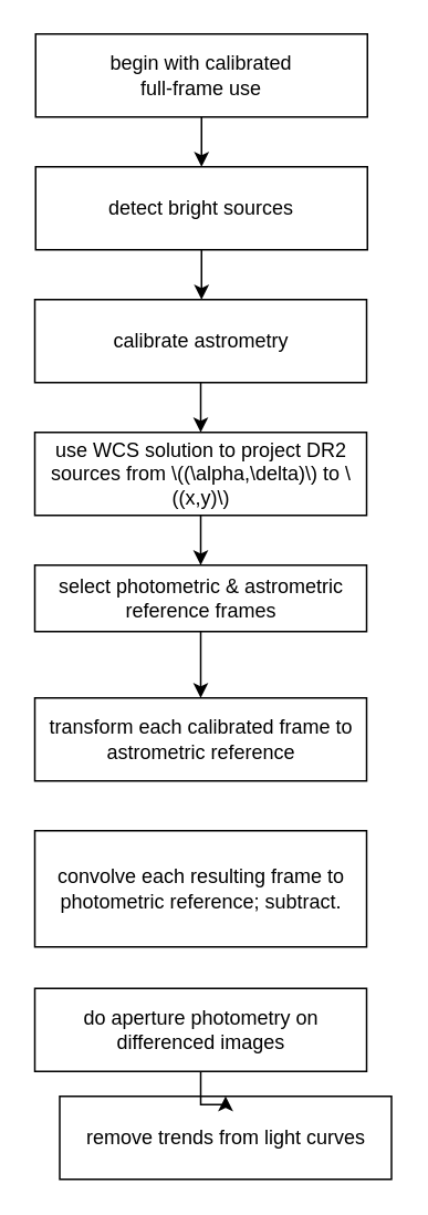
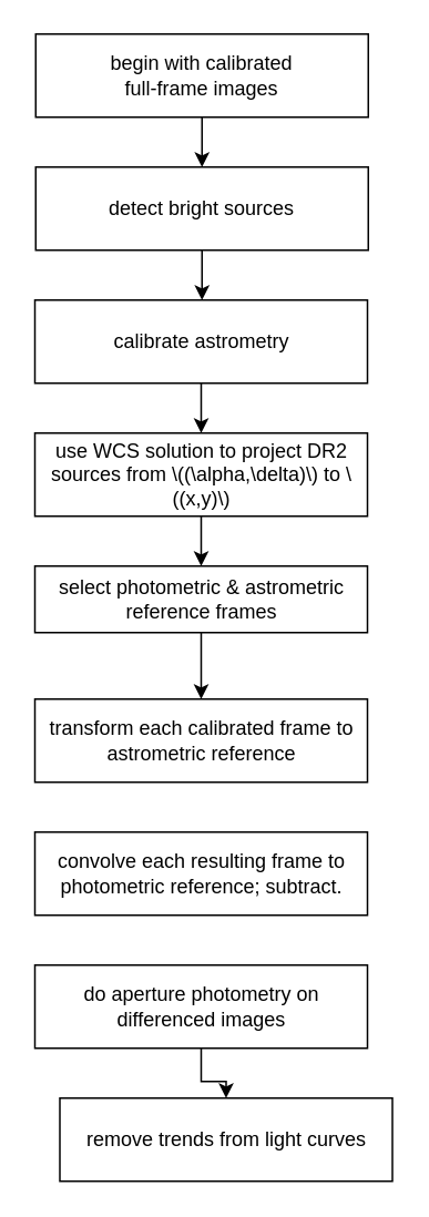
- <mxCell id="3" value="begin with calibrated&lt;br&gt;full-frame use" style="rounded=0;whiteSpace=wrap;html=1;fontSize=12;" vertex="1" parent="1"><mxGeometry x="21" y="20" width="200" height="50" as="geometry" /></mxCell>
+ <mxCell id="3" value="begin with calibrated&lt;br&gt;full-frame images" style="rounded=0;whiteSpace=wrap;html=1;fontSize=12;" vertex="1" parent="1"><mxGeometry x="21" y="20" width="200" height="50" as="geometry" /></mxCell>
- <mxCell id="13" value="convolve each resulting frame to photometric reference; subtract." style="rounded=0;whiteSpace=wrap;html=1;fontSize=12;" vertex="1" parent="1"><mxGeometry x="20.5" y="500" width="200" height="70" as="geometry" /></mxCell>
+ <mxCell id="13" value="convolve each resulting frame to photometric reference; subtract." style="rounded=0;whiteSpace=wrap;html=1;fontSize=12;" vertex="1" parent="1"><mxGeometry x="20.5" y="500" width="200" height="50" as="geometry" /></mxCell>
- <mxCell id="14" value="do aperture photometry on&lt;br&gt;differenced images" style="rounded=0;whiteSpace=wrap;html=1;fontSize=12;" vertex="1" parent="1"><mxGeometry x="20.5" y="595" width="200" height="50" as="geometry" /></mxCell>
+ <mxCell id="14" value="do aperture photometry on&lt;br&gt;differenced images" style="rounded=0;whiteSpace=wrap;html=1;fontSize=12;" vertex="1" parent="1"><mxGeometry x="20.5" y="580" width="200" height="50" as="geometry" /></mxCell>
